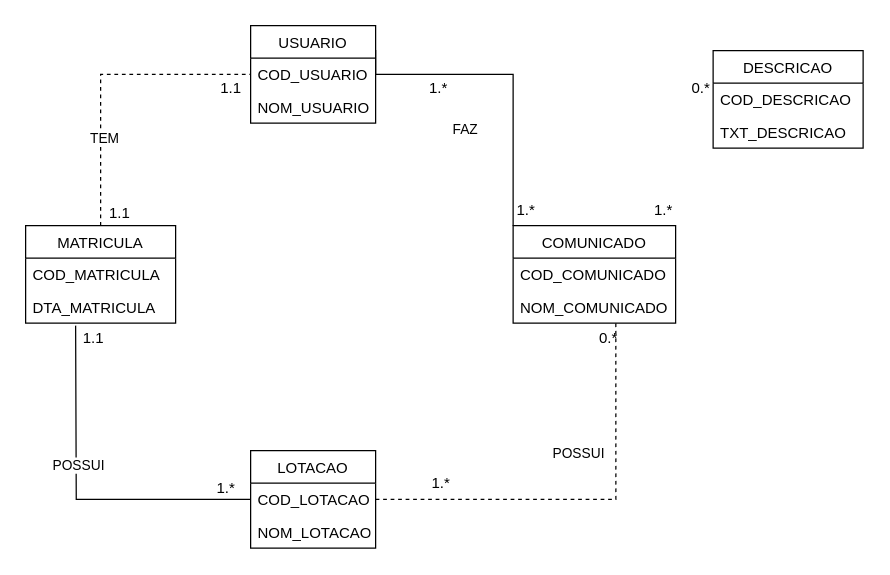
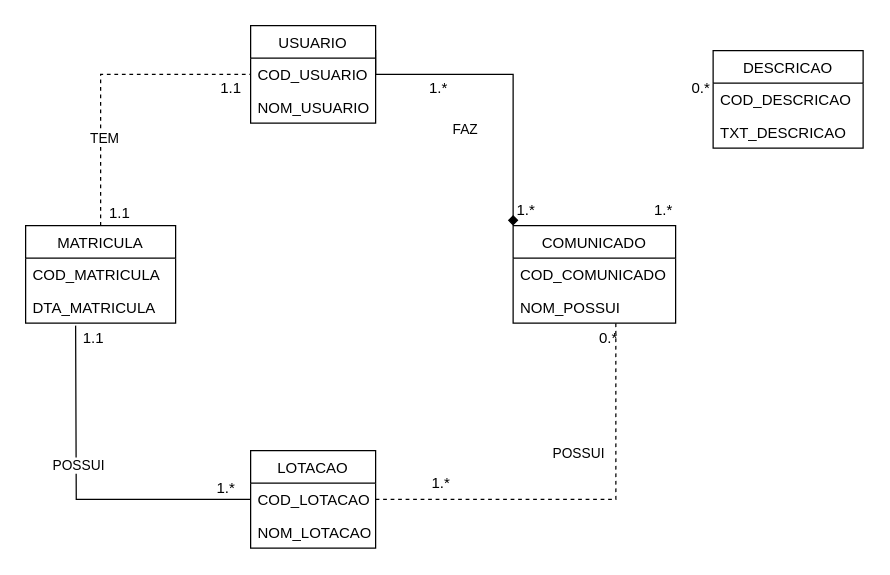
- <mxCell id="23" value="" style="endArrow=none;html=1;edgeStyle=orthogonalEdgeStyle;rounded=0;entryX=0;entryY=0;entryDx=0;entryDy=0;exitX=1;exitY=0.25;exitDx=0;exitDy=0;" edge="1" parent="1" source="5" target="11"><mxGeometry relative="1" as="geometry"><mxPoint x="380" y="50" as="sourcePoint" /><mxPoint x="520" y="250" as="targetPoint" /><Array as="points"><mxPoint x="410" y="59" /></Array></mxGeometry></mxCell>
+ <mxCell id="23" value="" style="endArrow=diamond;html=1;edgeStyle=orthogonalEdgeStyle;rounded=0;entryX=0;entryY=0;entryDx=0;entryDy=0;exitX=1;exitY=0.25;exitDx=0;exitDy=0;" edge="1" parent="1" source="5" target="11"><mxGeometry relative="1" as="geometry"><mxPoint x="380" y="50" as="sourcePoint" /><mxPoint x="520" y="250" as="targetPoint" /><Array as="points"><mxPoint x="410" y="59" /></Array></mxGeometry></mxCell>
- <mxCell id="13" value="NOM_COMUNICADO" style="text;strokeColor=none;fillColor=none;align=left;verticalAlign=top;spacingLeft=4;spacingRight=4;overflow=hidden;rotatable=0;points=[[0,0.5],[1,0.5]];portConstraint=eastwest;" vertex="1" parent="11"><mxGeometry y="52" width="130" height="26" as="geometry" /></mxCell>
+ <mxCell id="13" value="NOM_POSSUI" style="text;strokeColor=none;fillColor=none;align=left;verticalAlign=top;spacingLeft=4;spacingRight=4;overflow=hidden;rotatable=0;points=[[0,0.5],[1,0.5]];portConstraint=eastwest;" vertex="1" parent="11"><mxGeometry y="52" width="130" height="26" as="geometry" /></mxCell>
